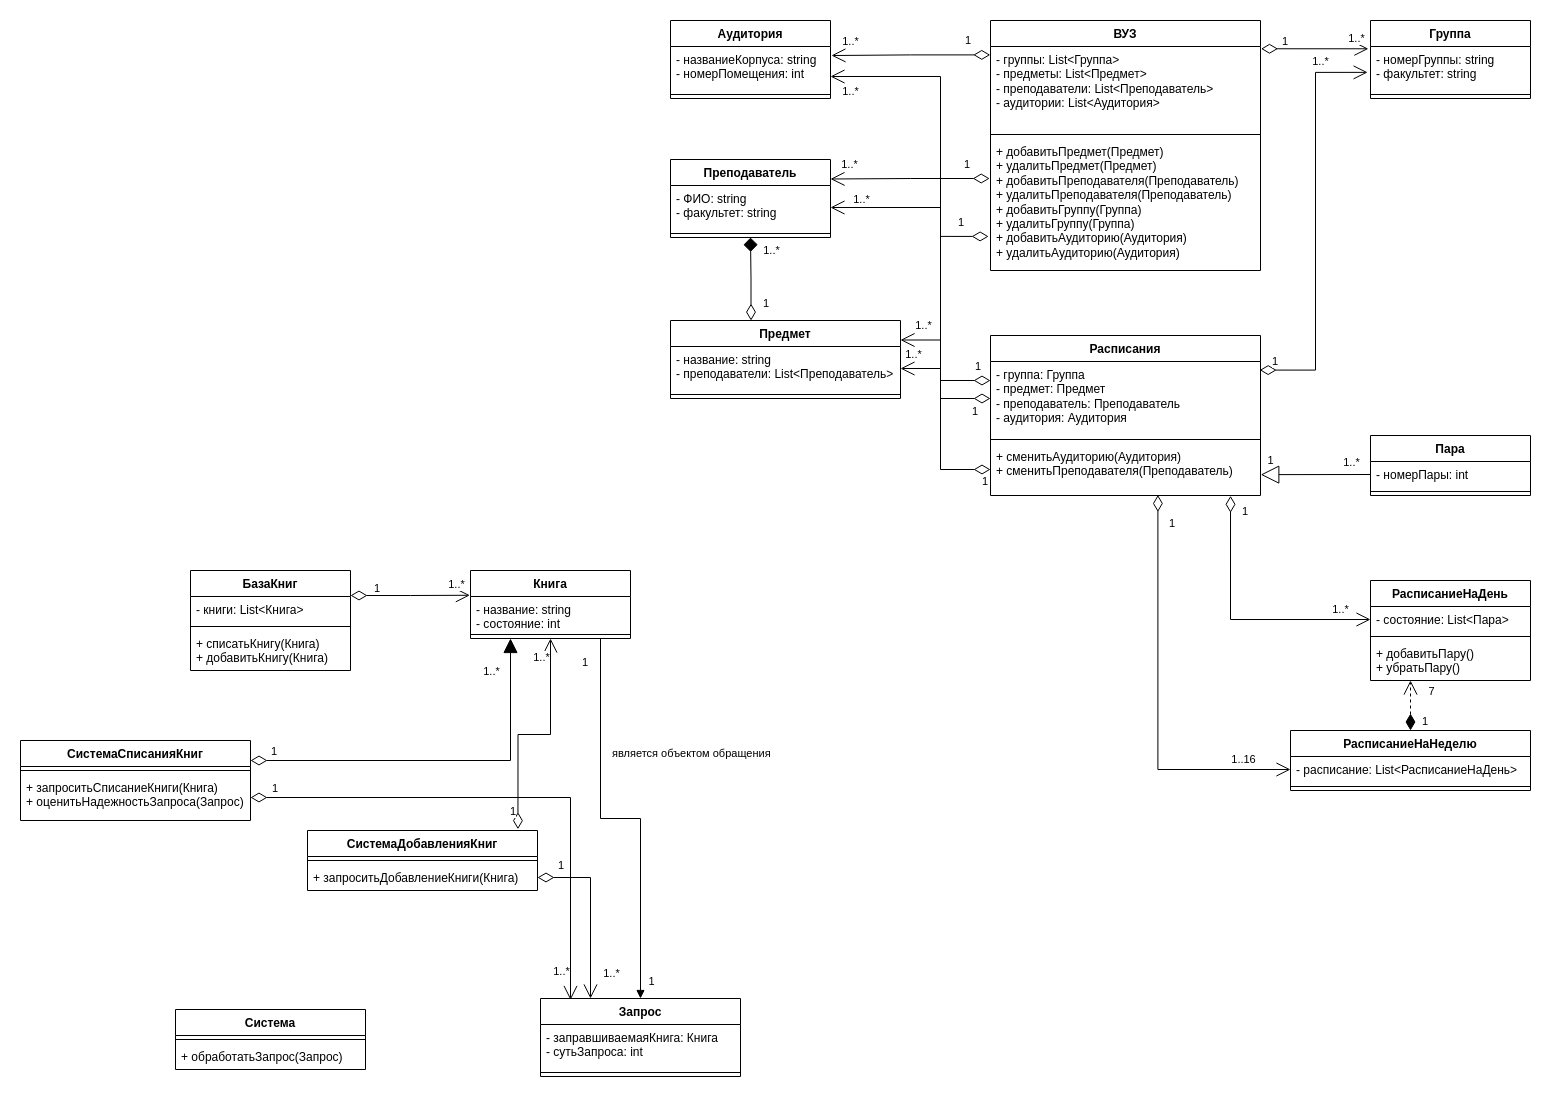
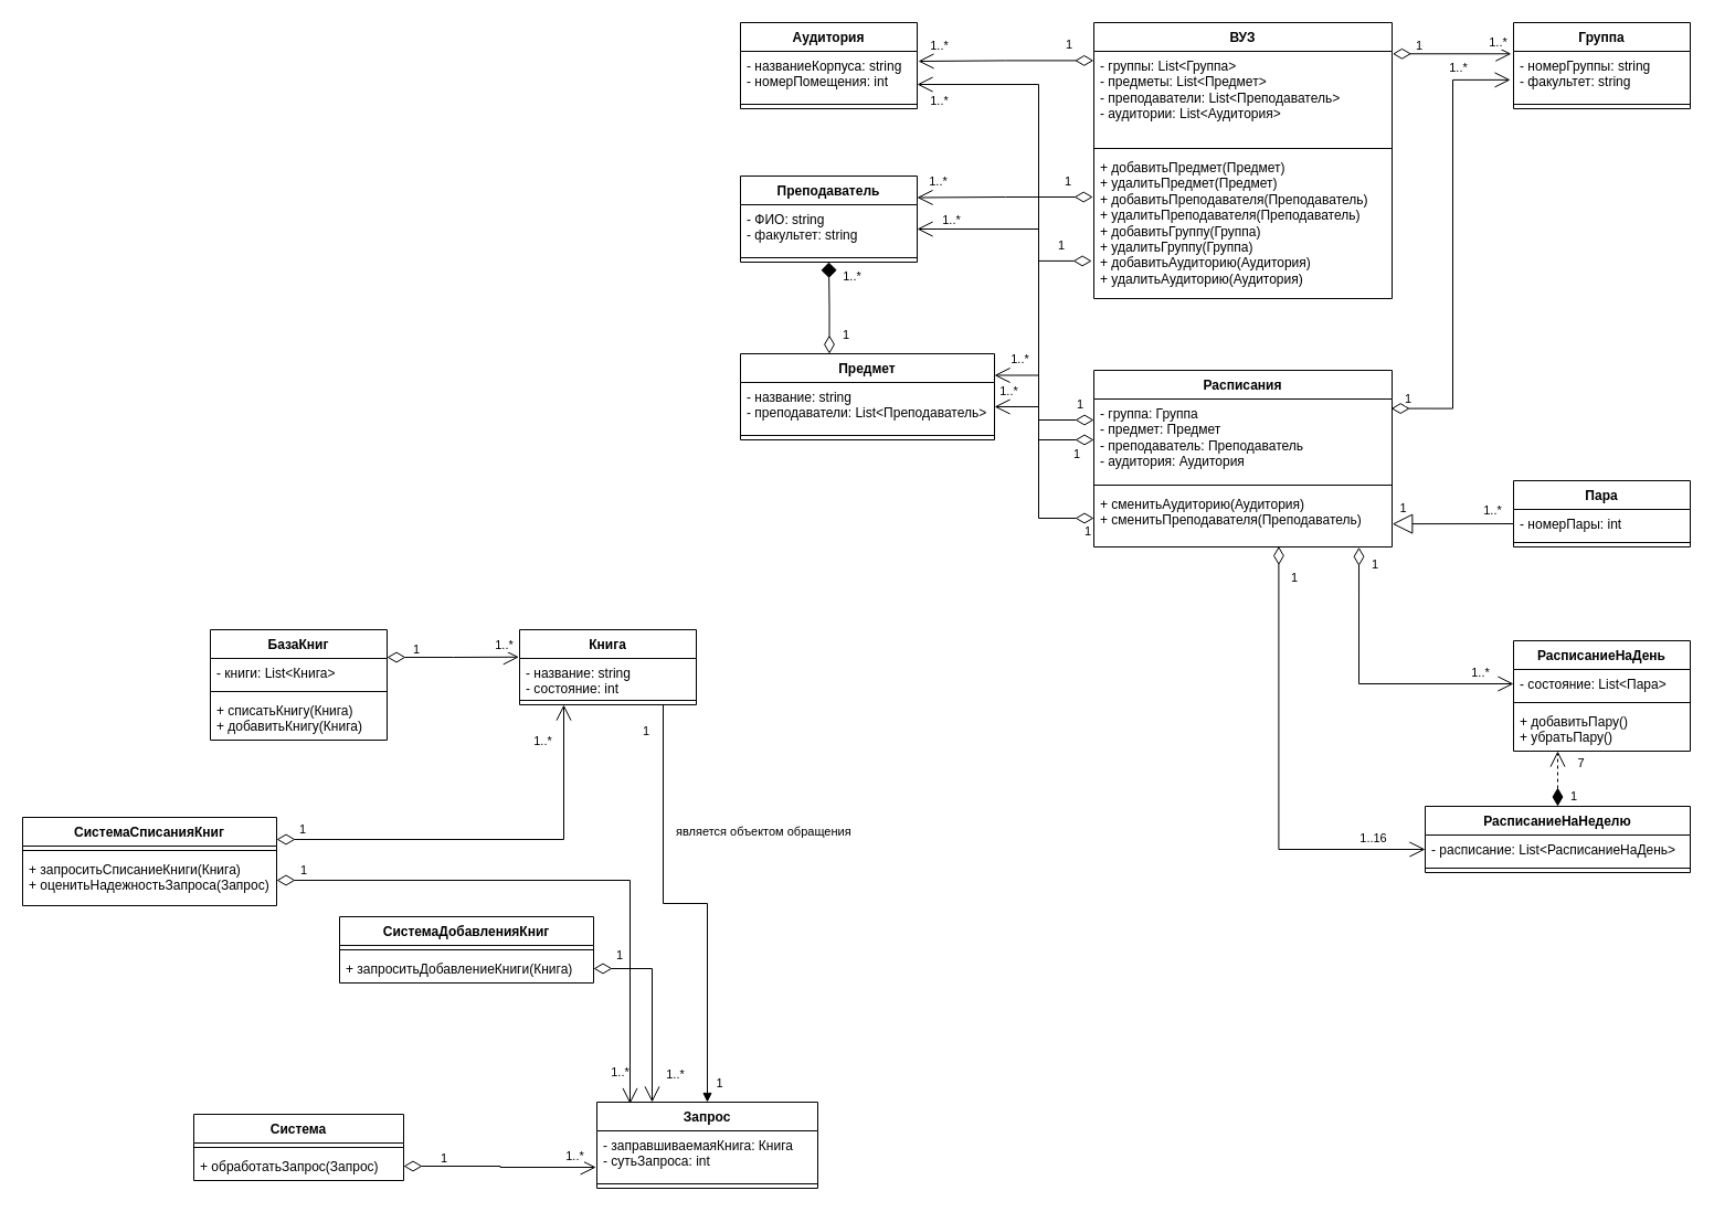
- <mxCell id="84" value="1" style="endArrow=block;html=1;endSize=12;startArrow=diamondThin;startSize=14;startFill=0;edgeStyle=orthogonalEdgeStyle;align=left;verticalAlign=bottom;rounded=0;exitX=1;exitY=0.25;exitDx=0;exitDy=0;entryX=0.25;entryY=1;entryDx=0;entryDy=0;" edge="1" parent="1" source="67" target="62"><mxGeometry x="-0.898" relative="1" as="geometry"><mxPoint x="391" y="720" as="sourcePoint" /><mxPoint x="510" y="720" as="targetPoint" /><mxPoint as="offset" /></mxGeometry></mxCell>
+ <mxCell id="84" value="1" style="endArrow=open;html=1;endSize=12;startArrow=diamondThin;startSize=14;startFill=0;edgeStyle=orthogonalEdgeStyle;align=left;verticalAlign=bottom;rounded=0;exitX=1;exitY=0.25;exitDx=0;exitDy=0;entryX=0.25;entryY=1;entryDx=0;entryDy=0;" edge="1" parent="1" source="67" target="62"><mxGeometry x="-0.898" relative="1" as="geometry"><mxPoint x="391" y="720" as="sourcePoint" /><mxPoint x="510" y="720" as="targetPoint" /><mxPoint as="offset" /></mxGeometry></mxCell>
- <mxCell id="86" value="1" style="endArrow=open;html=1;endSize=12;startArrow=diamondThin;startSize=14;startFill=0;edgeStyle=orthogonalEdgeStyle;align=left;verticalAlign=bottom;rounded=0;exitX=0.915;exitY=-0.022;exitDx=0;exitDy=0;entryX=0.5;entryY=1;entryDx=0;entryDy=0;exitPerimeter=0;" edge="1" parent="1" source="70" target="62"><mxGeometry x="-0.923" y="9" relative="1" as="geometry"><mxPoint x="510" y="859" as="sourcePoint" /><mxPoint x="559" y="810" as="targetPoint" /><mxPoint as="offset" /></mxGeometry></mxCell>
- <mxCell id="87" value="1..*" style="edgeLabel;html=1;align=center;verticalAlign=middle;resizable=0;points=[];" vertex="1" connectable="0" parent="86"><mxGeometry x="0.767" y="-2" relative="1" as="geometry"><mxPoint x="-12" y="-8" as="offset" /></mxGeometry></mxCell>
+ <mxCell id="79" value="1" style="endArrow=open;html=1;endSize=12;startArrow=diamondThin;startSize=14;startFill=0;edgeStyle=orthogonalEdgeStyle;align=left;verticalAlign=bottom;rounded=0;exitX=1;exitY=0.5;exitDx=0;exitDy=0;entryX=-0.004;entryY=0.75;entryDx=0;entryDy=0;entryPerimeter=0;" edge="1" parent="1" source="75" target="77"><mxGeometry x="-0.637" y="-2" relative="1" as="geometry"><mxPoint x="410" y="960" as="sourcePoint" /><mxPoint x="529" y="960" as="targetPoint" /><mxPoint as="offset" /></mxGeometry></mxCell>
+ <mxCell id="80" value="1..*" style="edgeLabel;html=1;align=center;verticalAlign=middle;resizable=0;points=[];" vertex="1" connectable="0" parent="79"><mxGeometry x="0.767" y="-2" relative="1" as="geometry"><mxPoint y="-13" as="offset" /></mxGeometry></mxCell>
